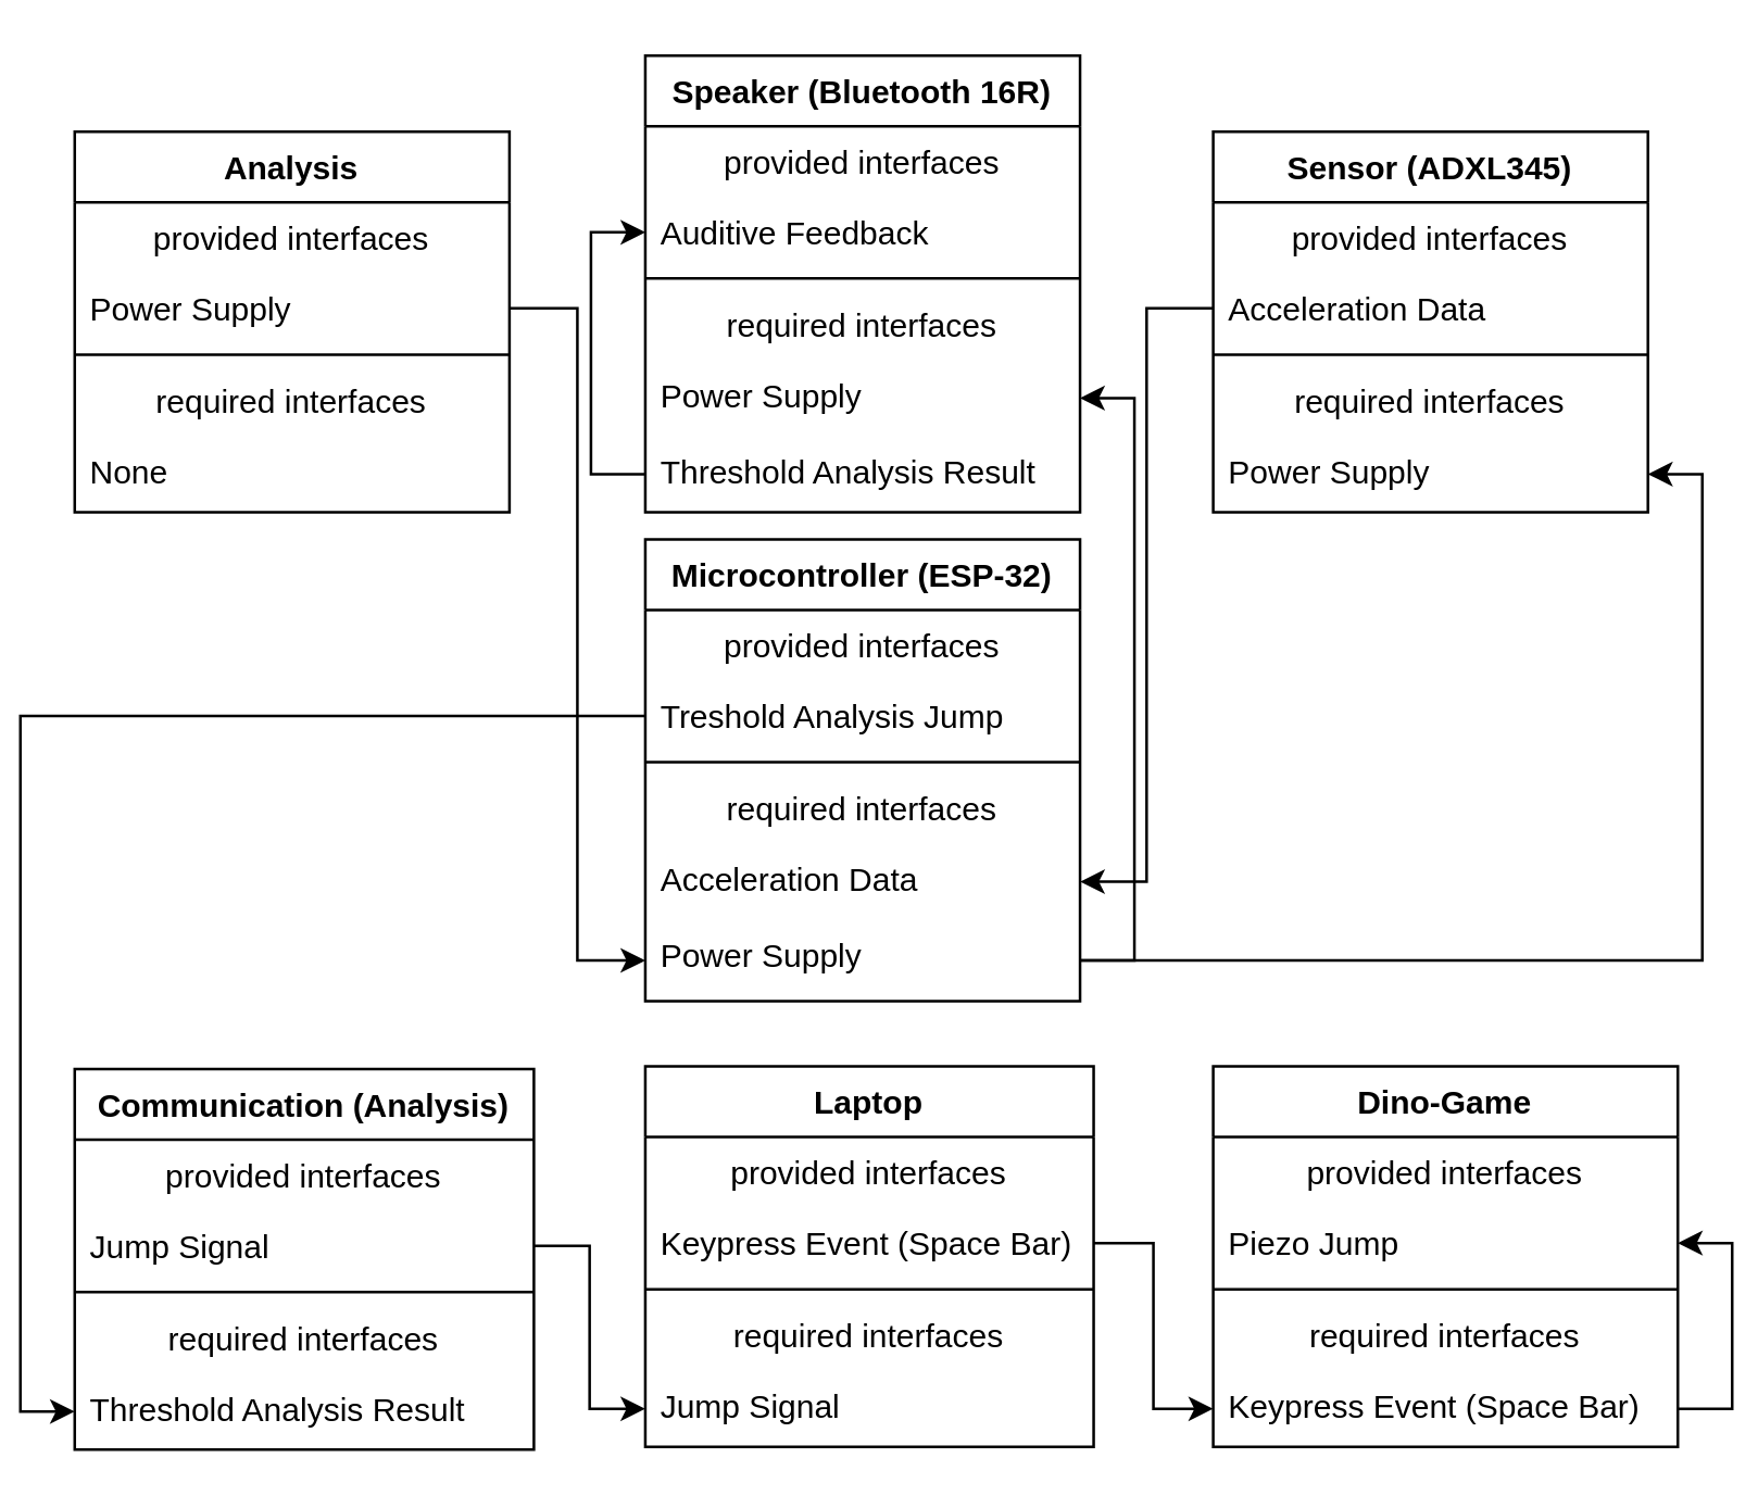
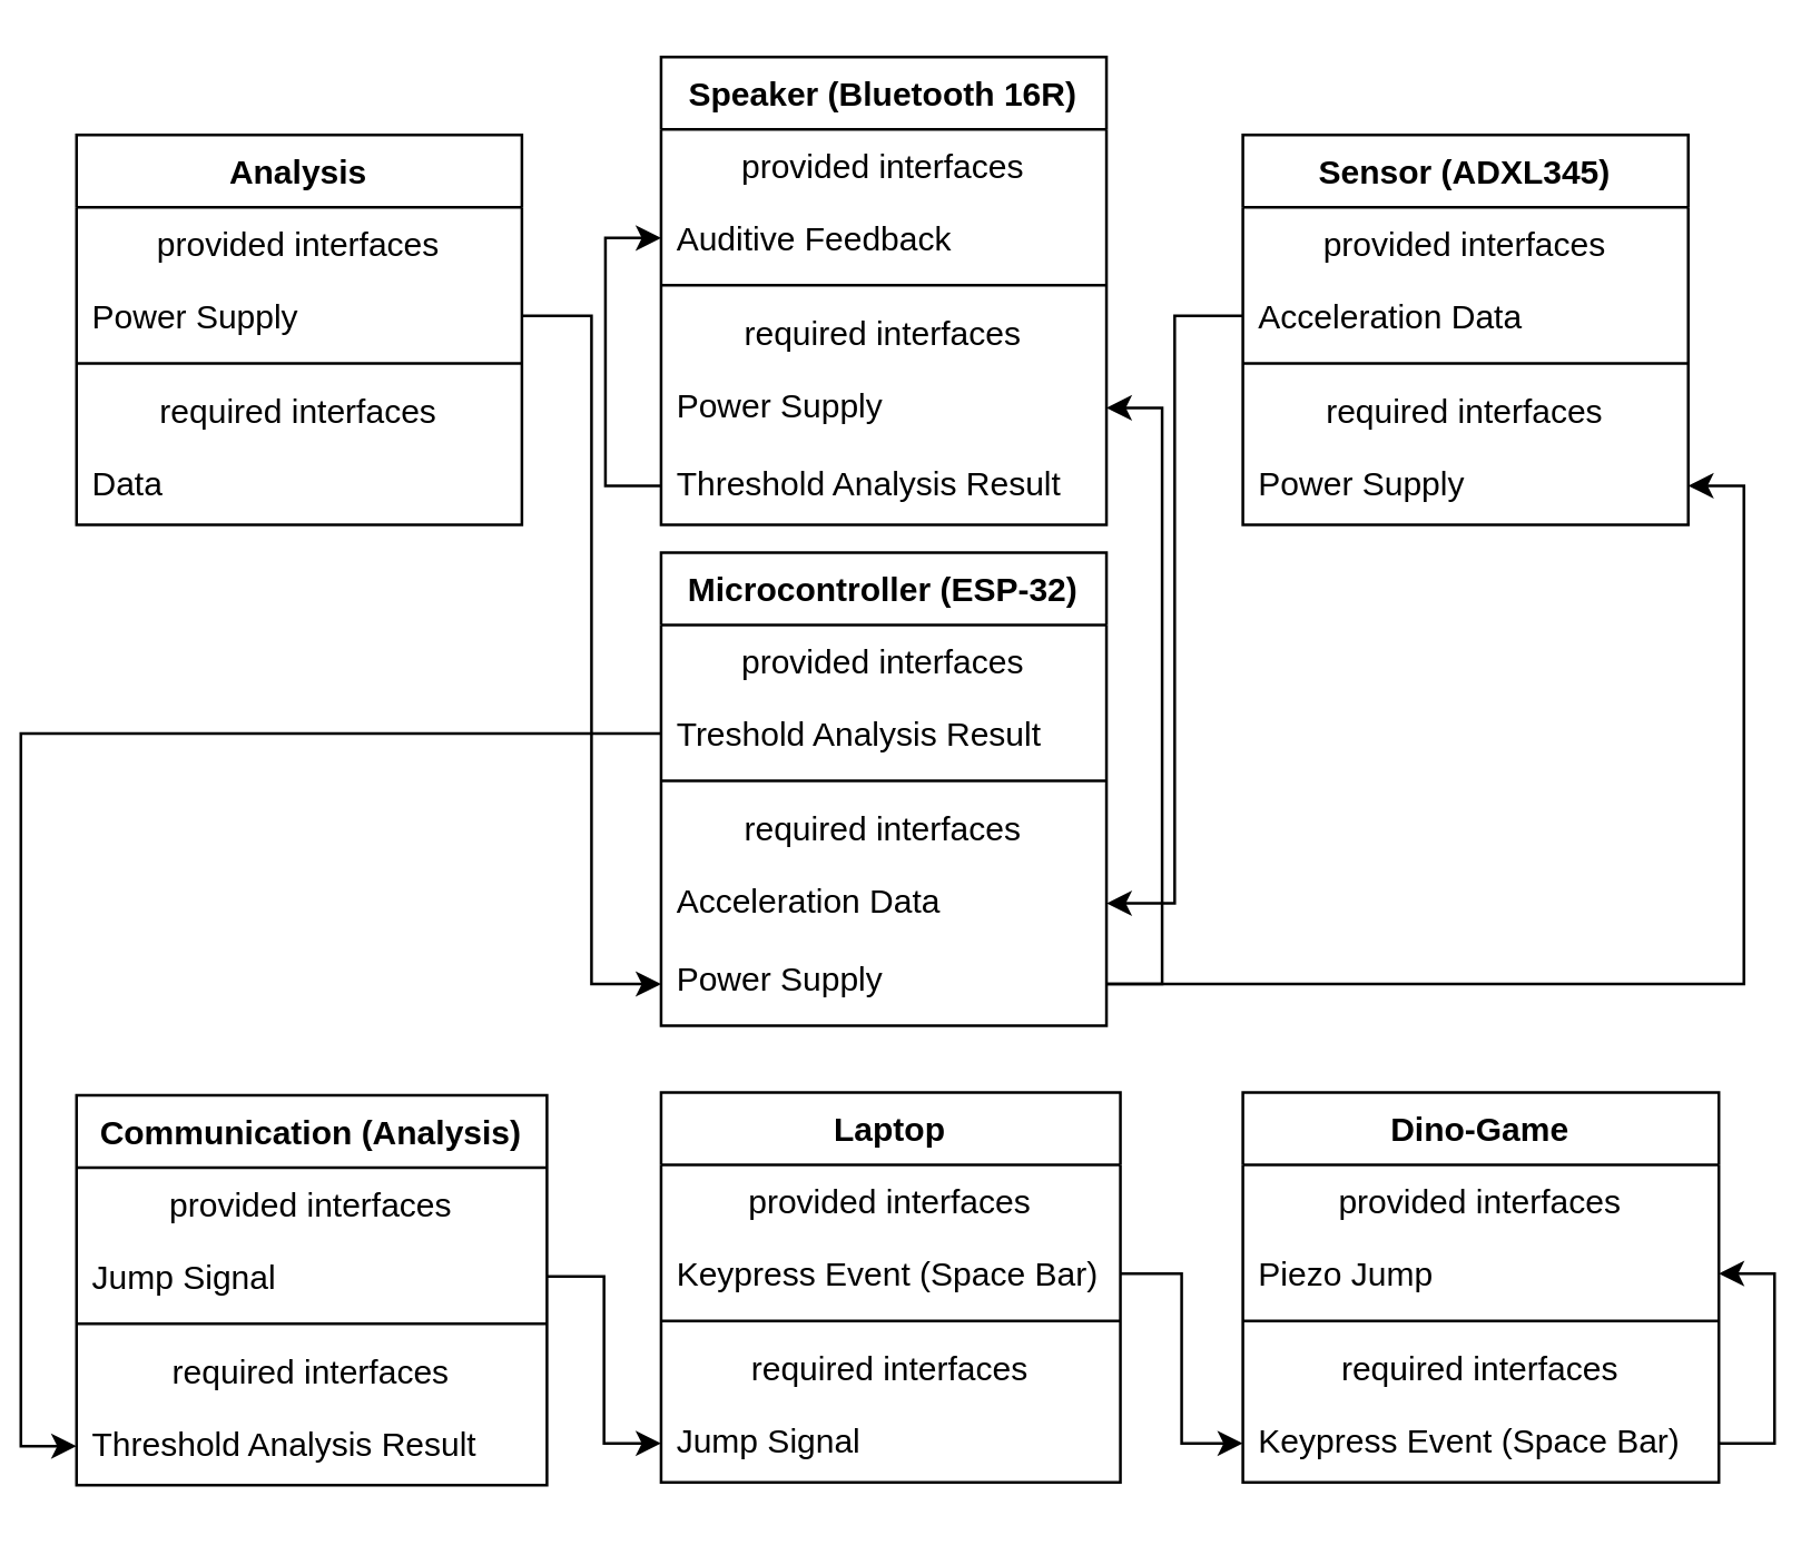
- <mxCell id="32" value="None" style="text;align=left;verticalAlign=top;spacingLeft=4;spacingRight=4;overflow=hidden;rotatable=0;points=[[0,0.5],[1,0.5]];portConstraint=eastwest;" parent="27" vertex="1"><mxGeometry y="112" width="160" height="28" as="geometry" /></mxCell>
+ <mxCell id="32" value="Data" style="text;align=left;verticalAlign=top;spacingLeft=4;spacingRight=4;overflow=hidden;rotatable=0;points=[[0,0.5],[1,0.5]];portConstraint=eastwest;" parent="27" vertex="1"><mxGeometry y="112" width="160" height="28" as="geometry" /></mxCell>
- <mxCell id="4" value="Treshold Analysis Jump" style="text;align=left;verticalAlign=top;spacingLeft=4;spacingRight=4;overflow=hidden;rotatable=0;points=[[0,0.5],[1,0.5]];portConstraint=eastwest;rounded=0;shadow=0;html=0;" parent="2" vertex="1"><mxGeometry y="52" width="160" height="26" as="geometry" /></mxCell>
+ <mxCell id="4" value="Treshold Analysis Result" style="text;align=left;verticalAlign=top;spacingLeft=4;spacingRight=4;overflow=hidden;rotatable=0;points=[[0,0.5],[1,0.5]];portConstraint=eastwest;rounded=0;shadow=0;html=0;" parent="2" vertex="1"><mxGeometry y="52" width="160" height="26" as="geometry" /></mxCell>
